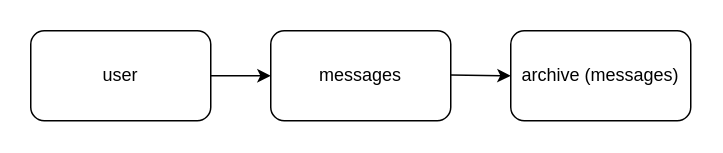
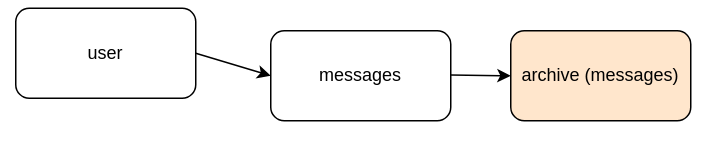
- <mxCell id="2" value="user" style="rounded=1;whiteSpace=wrap;html=1;" vertex="1" parent="1"><mxGeometry x="20" y="20" width="120" height="60" as="geometry" /></mxCell>
+ <mxCell id="2" value="user" style="rounded=1;whiteSpace=wrap;html=1;" vertex="1" parent="1"><mxGeometry x="10" y="5" width="120" height="60" as="geometry" /></mxCell>
- <mxCell id="3" value="archive (messages)" style="rounded=1;whiteSpace=wrap;html=1;" vertex="1" parent="1"><mxGeometry x="340" y="20" width="120" height="60" as="geometry" /></mxCell>
+ <mxCell id="3" value="archive (messages)" style="rounded=1;whiteSpace=wrap;html=1;fillColor=#ffe6cc;" vertex="1" parent="1"><mxGeometry x="340" y="20" width="120" height="60" as="geometry" /></mxCell>
